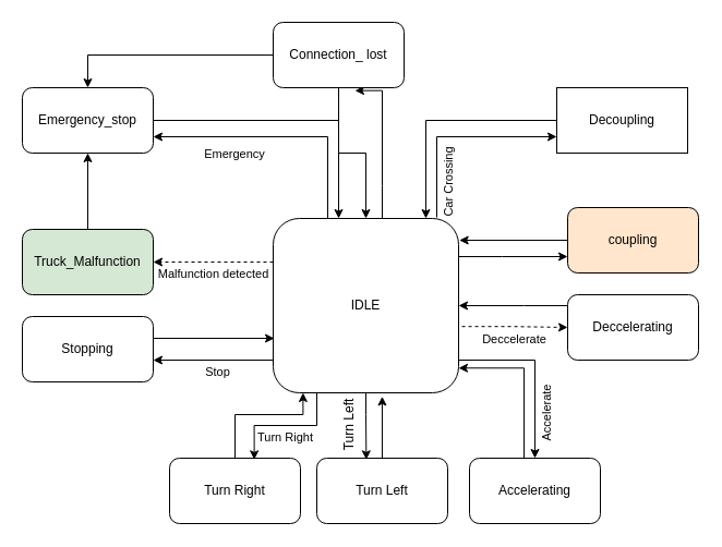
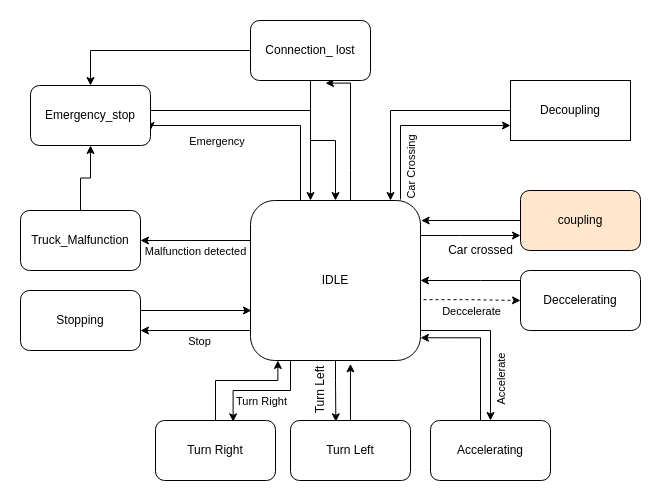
- <mxCell id="22" value="Emergency_stop" style="rounded=1;whiteSpace=wrap;html=1;" vertex="1" parent="1"><mxGeometry x="20" y="80" width="120" height="60" as="geometry" /></mxCell>
+ <mxCell id="22" value="Emergency_stop" style="rounded=1;whiteSpace=wrap;html=1;" vertex="1" parent="1"><mxGeometry x="30" y="85" width="120" height="60" as="geometry" /></mxCell>
- <mxCell id="20" value="Truck_Malfunction" style="rounded=1;whiteSpace=wrap;html=1;fillColor=#d5e8d4;" vertex="1" parent="1"><mxGeometry x="20" y="210" width="120" height="60" as="geometry" /></mxCell>
+ <mxCell id="20" value="Truck_Malfunction" style="rounded=1;whiteSpace=wrap;html=1;" vertex="1" parent="1"><mxGeometry x="20" y="210" width="120" height="60" as="geometry" /></mxCell>
- <mxCell id="6" style="edgeStyle=orthogonalEdgeStyle;rounded=0;orthogonalLoop=1;jettySize=auto;html=1;entryX=1;entryY=0.5;entryDx=0;entryDy=0;dashed=1;" edge="1" parent="1" source="18" target="20"><mxGeometry relative="1" as="geometry"><Array as="points"><mxPoint x="140" y="240" /></Array></mxGeometry></mxCell>
+ <mxCell id="6" style="edgeStyle=orthogonalEdgeStyle;rounded=0;orthogonalLoop=1;jettySize=auto;html=1;entryX=1;entryY=0.5;entryDx=0;entryDy=0;" edge="1" parent="1" source="18" target="20"><mxGeometry relative="1" as="geometry"><Array as="points"><mxPoint x="140" y="240" /></Array></mxGeometry></mxCell>
+ <mxCell id="30" value="Car crossed" style="text;html=1;align=center;verticalAlign=middle;resizable=0;points=[];autosize=1;strokeColor=none;fillColor=none;" vertex="1" parent="1"><mxGeometry x="440" y="240" width="80" height="20" as="geometry" /></mxCell>
